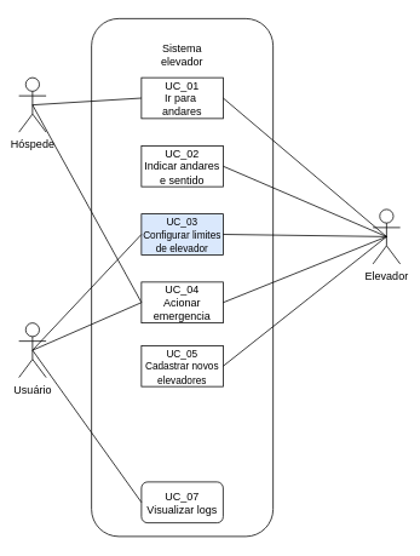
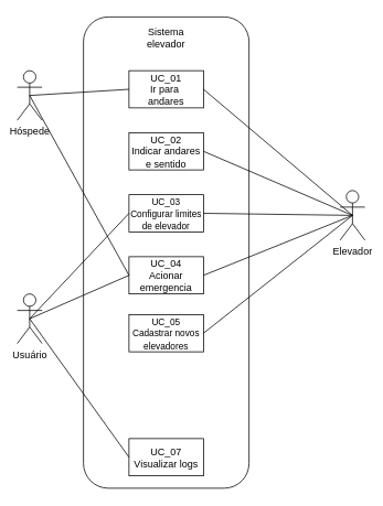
- <mxCell id="6" value="Sistema elevador" style="text;html=1;align=center;verticalAlign=middle;whiteSpace=wrap;rounded=0;" vertex="1" parent="1"><mxGeometry x="170" y="45" width="60" height="30" as="geometry" /></mxCell>
+ <mxCell id="6" value="Sistema elevador" style="text;html=1;align=center;verticalAlign=middle;whiteSpace=wrap;rounded=0;" vertex="1" parent="1"><mxGeometry x="170" y="30" width="60" height="30" as="geometry" /></mxCell>
- <mxCell id="9" value="&lt;font style=&quot;font-size: 11px;&quot;&gt;UC_03&lt;/font&gt;&lt;div&gt;&lt;font style=&quot;font-size: 11px;&quot;&gt;Configurar limites de elevador&lt;/font&gt;&lt;/div&gt;" style="rounded=0;whiteSpace=wrap;html=1;fillColor=#dae8fc;" vertex="1" parent="1"><mxGeometry x="155" y="235" width="90" height="45" as="geometry" /></mxCell>
+ <mxCell id="9" value="&lt;font style=&quot;font-size: 11px;&quot;&gt;UC_03&lt;/font&gt;&lt;div&gt;&lt;font style=&quot;font-size: 11px;&quot;&gt;Configurar limites de elevador&lt;/font&gt;&lt;/div&gt;" style="rounded=0;whiteSpace=wrap;html=1;" vertex="1" parent="1"><mxGeometry x="155" y="235" width="90" height="45" as="geometry" /></mxCell>
- <mxCell id="12" value="UC_07&lt;div&gt;Visualizar logs&lt;/div&gt;" style="whiteSpace=wrap;html=1;rounded=1;" vertex="1" parent="1"><mxGeometry x="155" y="530" width="90" height="45" as="geometry" /></mxCell>
+ <mxCell id="12" value="UC_07&lt;div&gt;Visualizar logs&lt;/div&gt;" style="rounded=0;whiteSpace=wrap;html=1;" vertex="1" parent="1"><mxGeometry x="155" y="530" width="90" height="45" as="geometry" /></mxCell>
